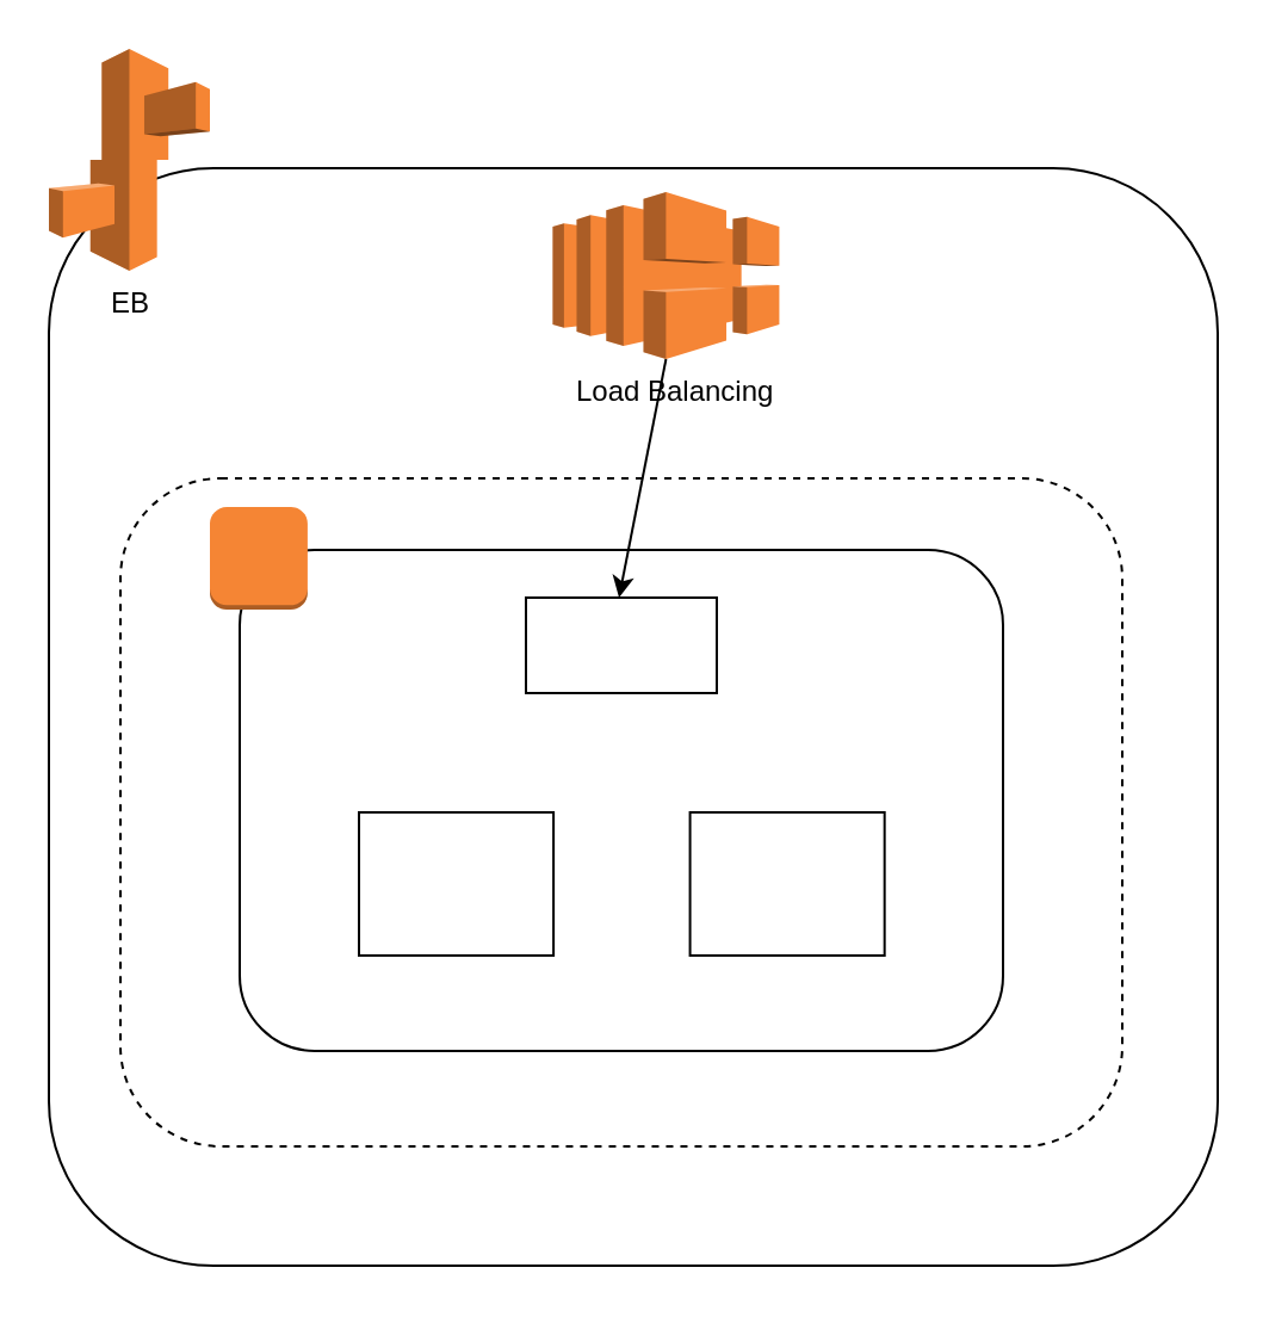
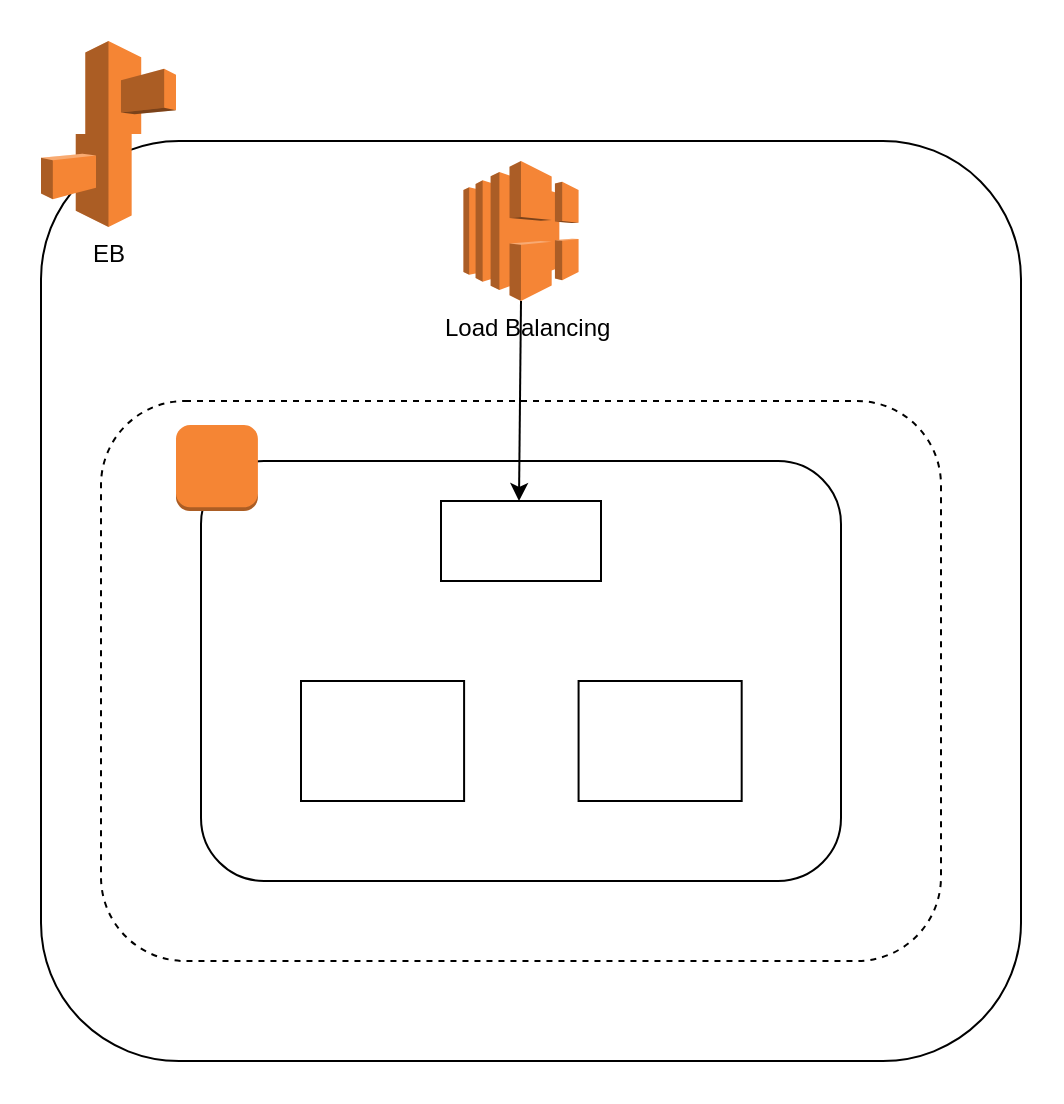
- <mxCell id="7" value="&amp;nbsp; Load Balancing" style="outlineConnect=0;dashed=0;verticalLabelPosition=bottom;verticalAlign=top;align=center;html=1;shape=mxgraph.aws3.elastic_load_balancing;fillColor=#F58536;gradientColor=none;" vertex="1" parent="1"><mxGeometry x="231.21" y="80" width="95" height="70" as="geometry" /></mxCell>
+ <mxCell id="7" value="&amp;nbsp; Load Balancing" style="outlineConnect=0;dashed=0;verticalLabelPosition=bottom;verticalAlign=top;align=center;html=1;shape=mxgraph.aws3.elastic_load_balancing;fillColor=#F58536;gradientColor=none;" vertex="1" parent="1"><mxGeometry x="231.21" y="80" width="57.58" height="70" as="geometry" /></mxCell>
